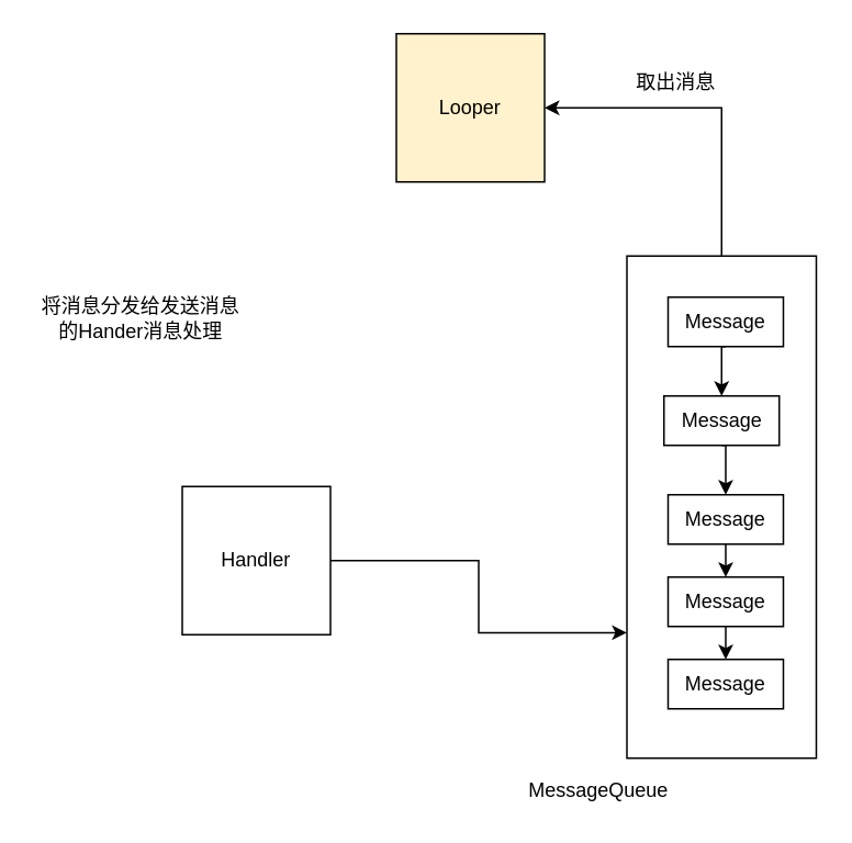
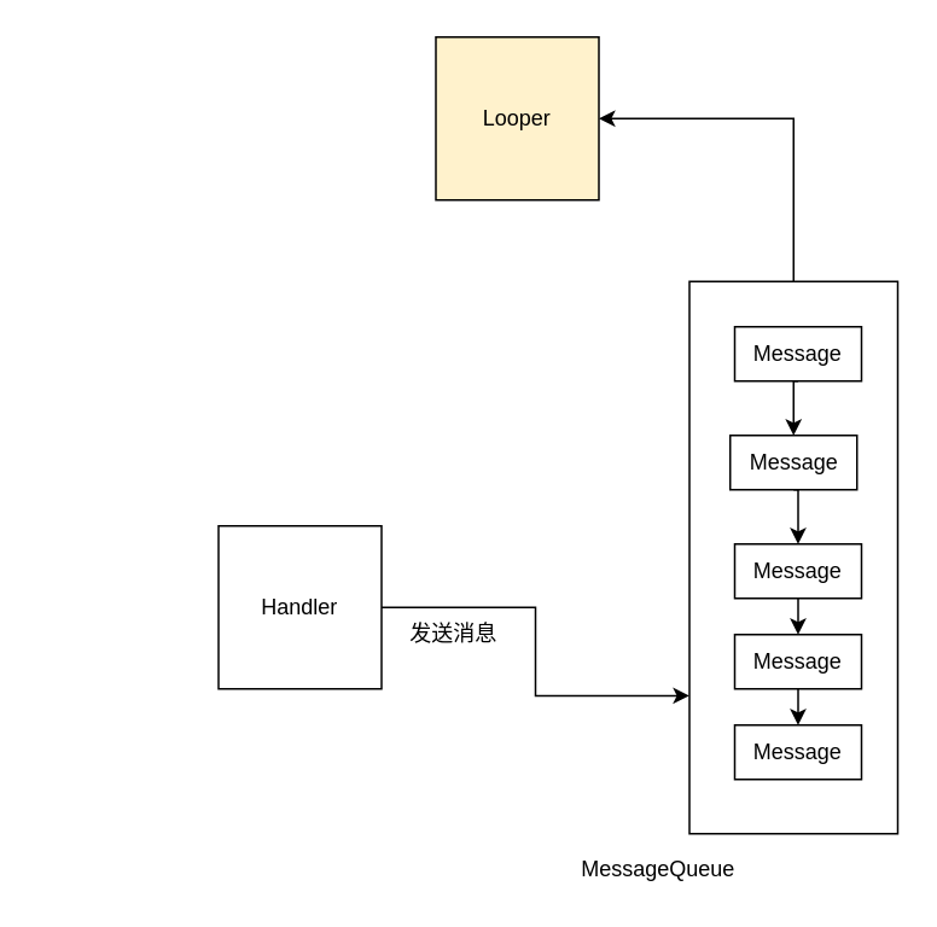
- <mxCell id="18" value="取出消息" style="text;html=1;strokeColor=none;fillColor=none;align=center;verticalAlign=middle;whiteSpace=wrap;rounded=0;" vertex="1" parent="1"><mxGeometry x="370" y="40" width="80" height="20" as="geometry" /></mxCell>
- <mxCell id="19" value="将消息分发给发送消息的Hander消息处理" style="text;html=1;strokeColor=none;fillColor=none;align=center;verticalAlign=middle;whiteSpace=wrap;rounded=0;" vertex="1" parent="1"><mxGeometry x="20" y="145" width="130" height="95" as="geometry" /></mxCell>
- <mxCell id="15" value="Handler" style="whiteSpace=wrap;html=1;aspect=fixed;" vertex="1" parent="1"><mxGeometry x="110" y="295" width="90" height="90" as="geometry" /></mxCell>
+ <mxCell id="15" value="Handler" style="whiteSpace=wrap;html=1;aspect=fixed;" vertex="1" parent="1"><mxGeometry x="120" y="290" width="90" height="90" as="geometry" /></mxCell>
+ <mxCell id="17" value="发送消息" style="text;html=1;strokeColor=none;fillColor=none;align=center;verticalAlign=middle;whiteSpace=wrap;rounded=0;" vertex="1" parent="1"><mxGeometry x="220" y="340" width="60" height="20" as="geometry" /></mxCell>
